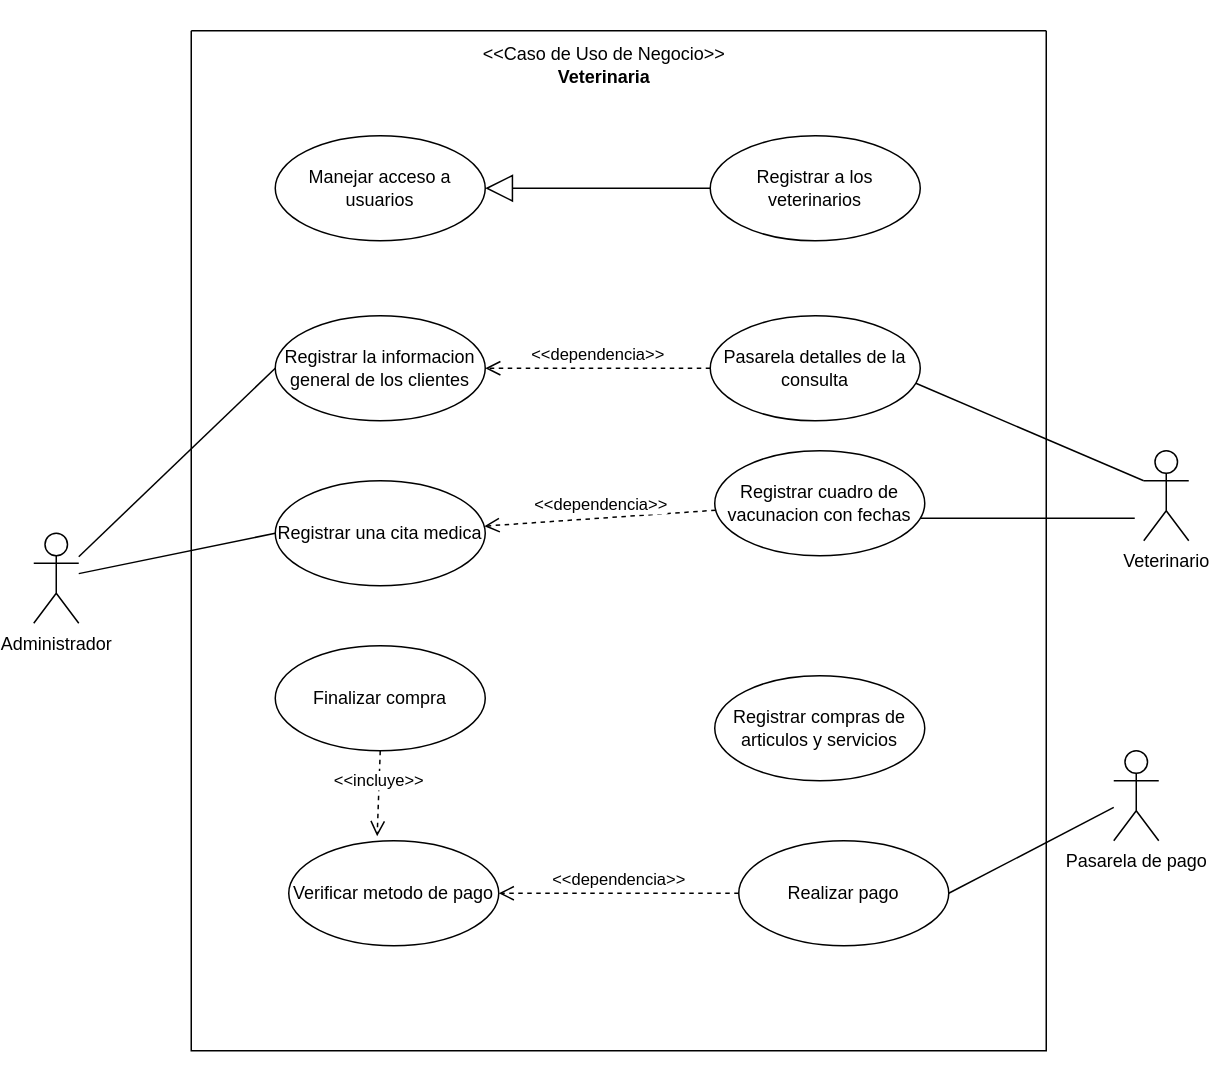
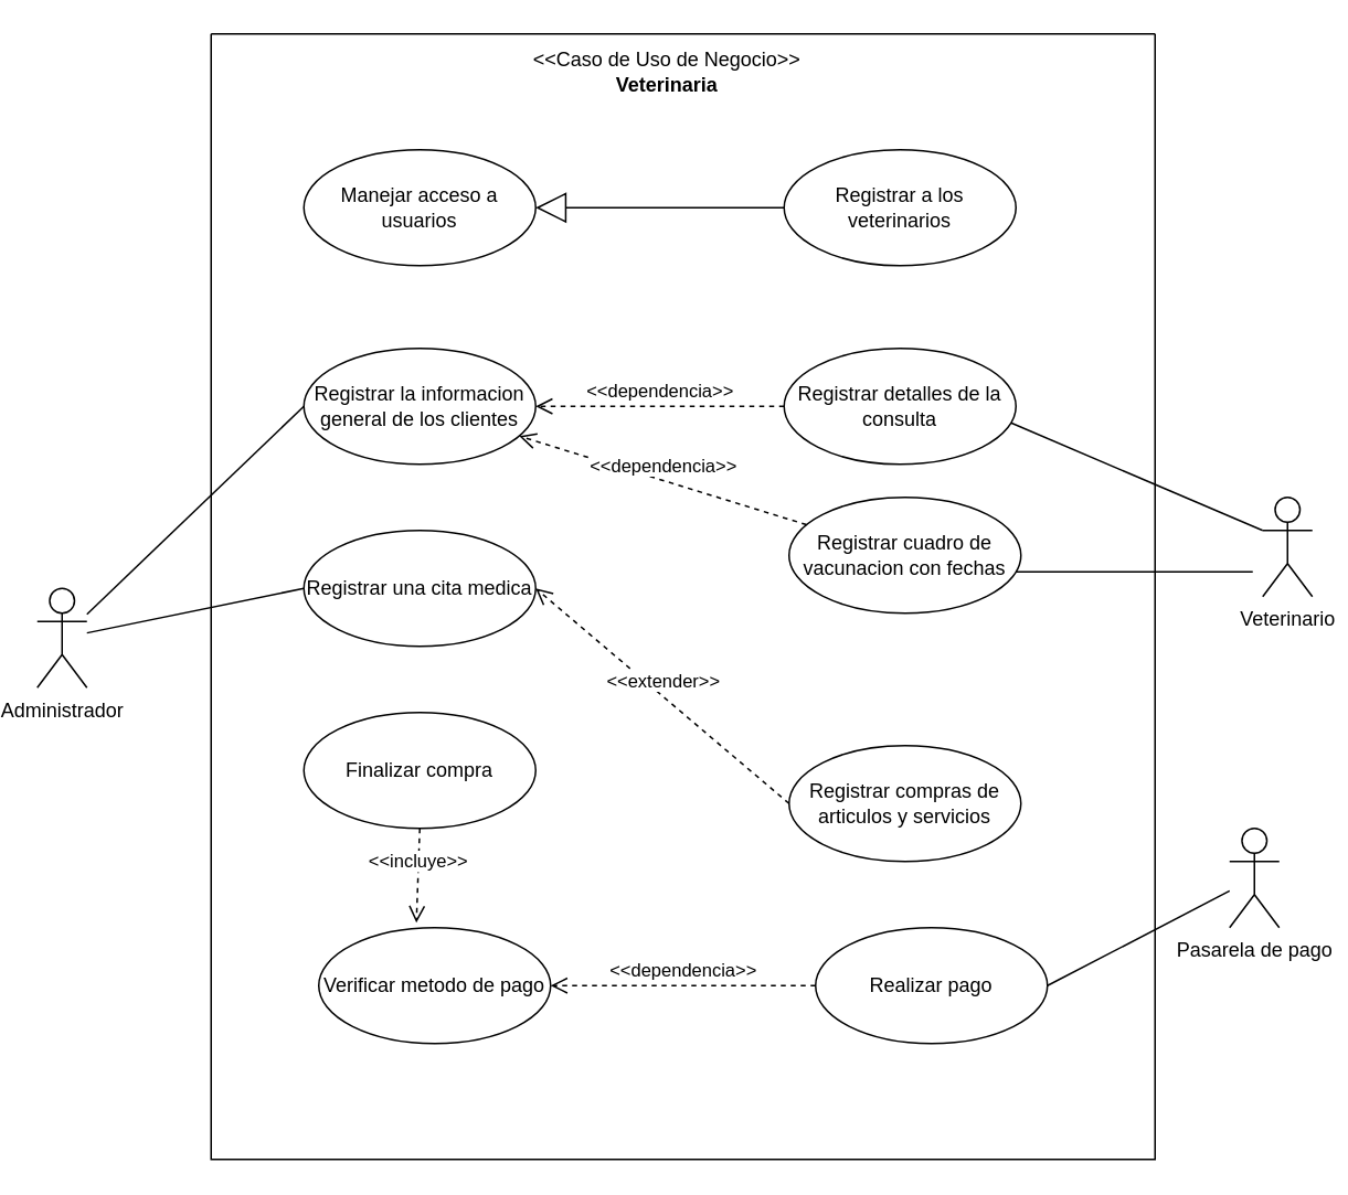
- <mxCell id="10" value="Pasarela detalles de la consulta" style="ellipse;whiteSpace=wrap;html=1;" vertex="1" parent="2"><mxGeometry x="346" y="190" width="140" height="70" as="geometry" /></mxCell>
+ <mxCell id="10" value="Registrar detalles de la consulta" style="ellipse;whiteSpace=wrap;html=1;" vertex="1" parent="2"><mxGeometry x="346" y="190" width="140" height="70" as="geometry" /></mxCell>
- <mxCell id="13" value="&amp;lt;&amp;lt;dependencia&amp;gt;&amp;gt;" style="html=1;verticalAlign=bottom;endArrow=open;dashed=1;endSize=8;curved=0;rounded=0;" edge="1" parent="2" source="12" target="7"><mxGeometry relative="1" as="geometry"><mxPoint x="349" y="314.5" as="sourcePoint" /><mxPoint x="199" y="315" as="targetPoint" /></mxGeometry></mxCell>
+ <mxCell id="13" value="&amp;lt;&amp;lt;dependencia&amp;gt;&amp;gt;" style="html=1;verticalAlign=bottom;endArrow=open;dashed=1;endSize=8;curved=0;rounded=0;entryX=0.929;entryY=0.757;entryDx=0;entryDy=0;entryPerimeter=0;" edge="1" parent="2" source="12" target="4"><mxGeometry relative="1" as="geometry"><mxPoint x="349" y="314.5" as="sourcePoint" /><mxPoint x="199" y="315" as="targetPoint" /></mxGeometry></mxCell>
+ <mxCell id="9" value="&amp;lt;&amp;lt;extender&amp;gt;&amp;gt;" style="html=1;verticalAlign=bottom;endArrow=open;dashed=1;endSize=8;curved=0;rounded=0;entryX=1;entryY=0.5;entryDx=0;entryDy=0;exitX=0;exitY=0.5;exitDx=0;exitDy=0;" edge="1" parent="2" source="8" target="7"><mxGeometry relative="1" as="geometry"><mxPoint x="296" y="370" as="sourcePoint" /><mxPoint x="216" y="370" as="targetPoint" /></mxGeometry></mxCell>
